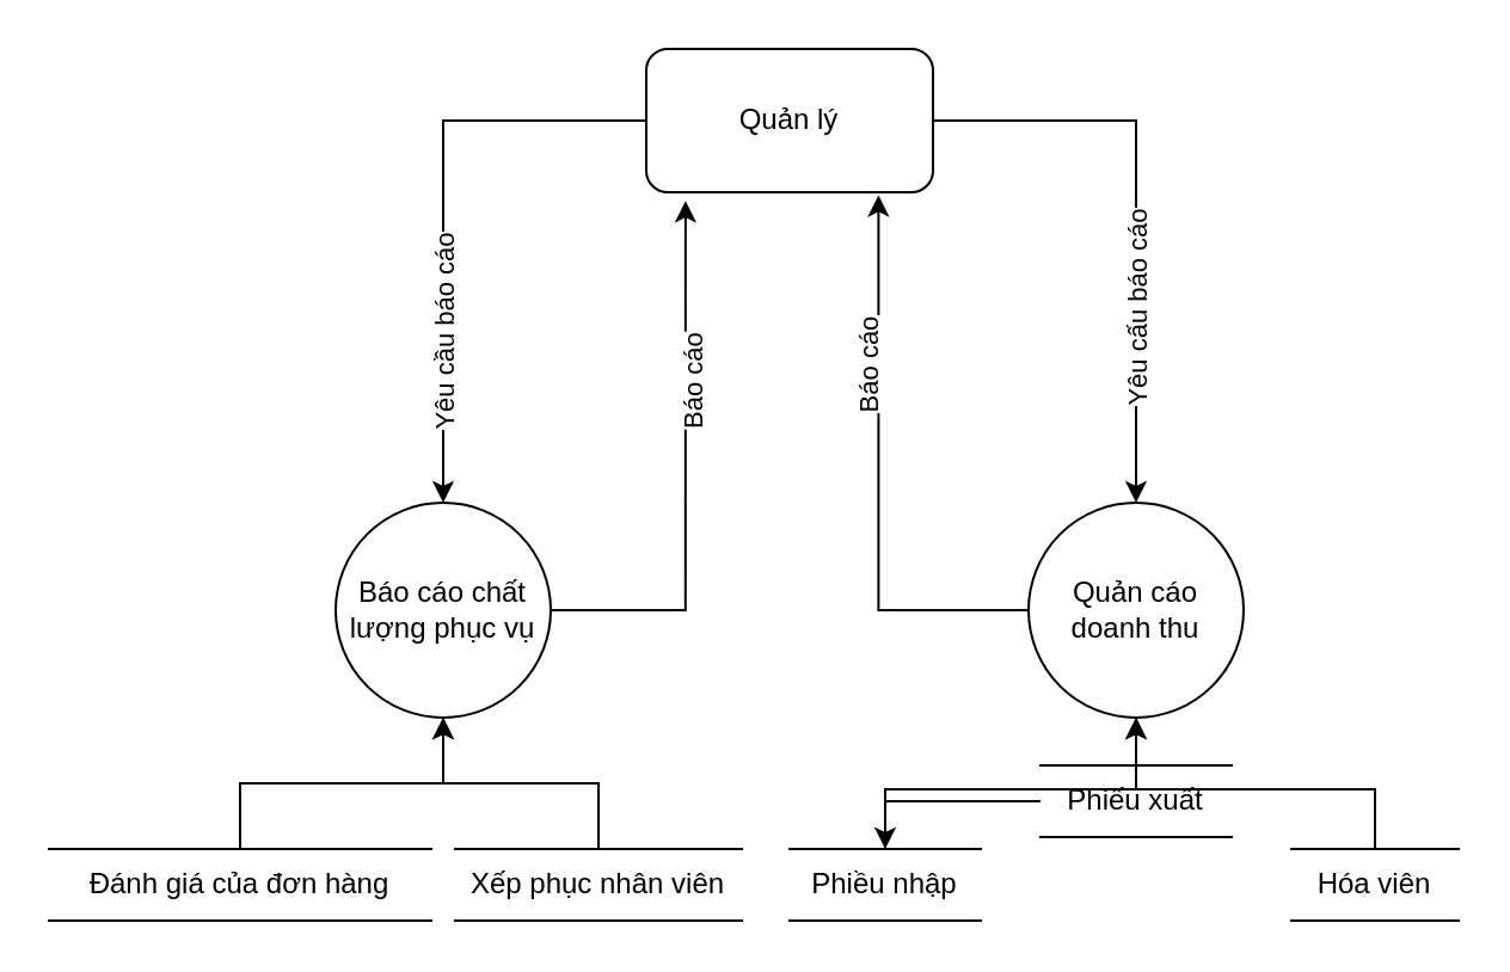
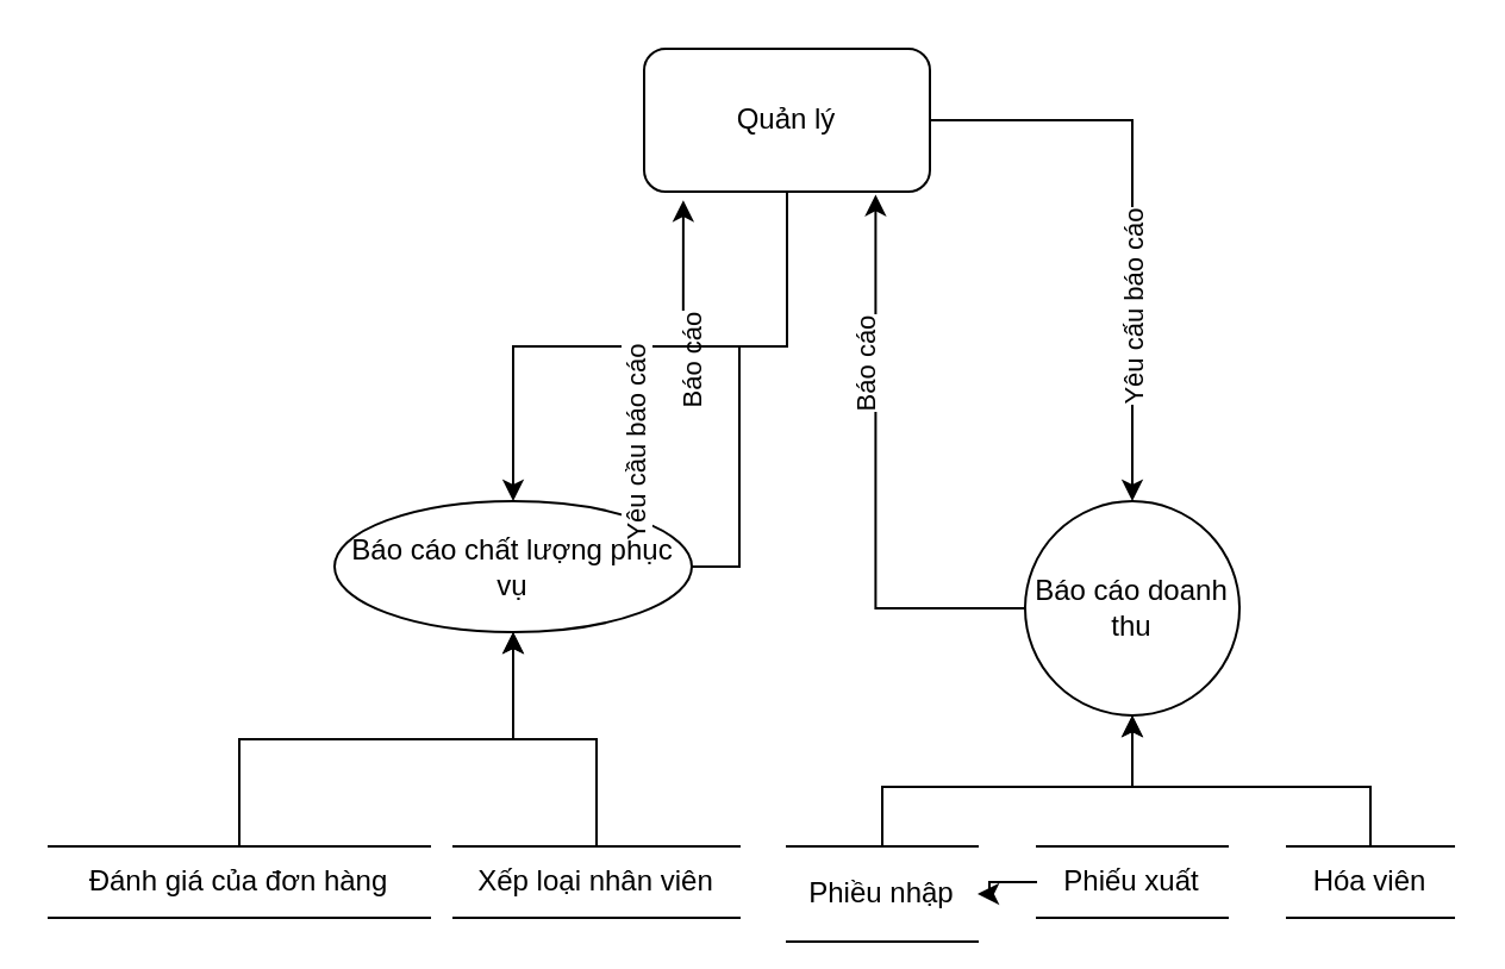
- <mxCell id="7" value="Báo cáo chất lượng phục vụ" style="ellipse;whiteSpace=wrap;html=1;aspect=fixed;" vertex="1" parent="1"><mxGeometry x="140" y="210" width="90" height="90" as="geometry" /></mxCell>
+ <mxCell id="7" value="Báo cáo chất lượng phục vụ" style="ellipse;whiteSpace=wrap;html=1;aspect=fixed;" vertex="1" parent="1"><mxGeometry x="140" y="210" width="150" height="55" as="geometry" /></mxCell>
- <mxCell id="4" value="Quản cáo doanh thu" style="ellipse;whiteSpace=wrap;html=1;aspect=fixed;" vertex="1" parent="1"><mxGeometry x="430" y="210" width="90" height="90" as="geometry" /></mxCell>
+ <mxCell id="4" value="Báo cáo doanh thu" style="ellipse;whiteSpace=wrap;html=1;aspect=fixed;" vertex="1" parent="1"><mxGeometry x="430" y="210" width="90" height="90" as="geometry" /></mxCell>
- <mxCell id="16" value="Phiếu xuất" style="shape=partialRectangle;whiteSpace=wrap;html=1;left=0;right=0;fillColor=none;" vertex="1" parent="1"><mxGeometry x="435" y="320" width="80" height="30" as="geometry" /></mxCell>
+ <mxCell id="16" value="Phiếu xuất" style="shape=partialRectangle;whiteSpace=wrap;html=1;left=0;right=0;fillColor=none;" vertex="1" parent="1"><mxGeometry x="435" y="355" width="80" height="30" as="geometry" /></mxCell>
- <mxCell id="22" value="Xếp phục nhân viên" style="shape=partialRectangle;whiteSpace=wrap;html=1;left=0;right=0;fillColor=none;" vertex="1" parent="1"><mxGeometry x="190" y="355" width="120" height="30" as="geometry" /></mxCell>
+ <mxCell id="22" value="Xếp loại nhân viên" style="shape=partialRectangle;whiteSpace=wrap;html=1;left=0;right=0;fillColor=none;" vertex="1" parent="1"><mxGeometry x="190" y="355" width="120" height="30" as="geometry" /></mxCell>
- <mxCell id="14" value="Phiều nhập" style="shape=partialRectangle;whiteSpace=wrap;html=1;left=0;right=0;fillColor=none;" vertex="1" parent="1"><mxGeometry x="330" y="355" width="80" height="30" as="geometry" /></mxCell>
+ <mxCell id="14" value="Phiều nhập" style="shape=partialRectangle;whiteSpace=wrap;html=1;left=0;right=0;fillColor=none;" vertex="1" parent="1"><mxGeometry x="330" y="355" width="80" height="40" as="geometry" /></mxCell>
